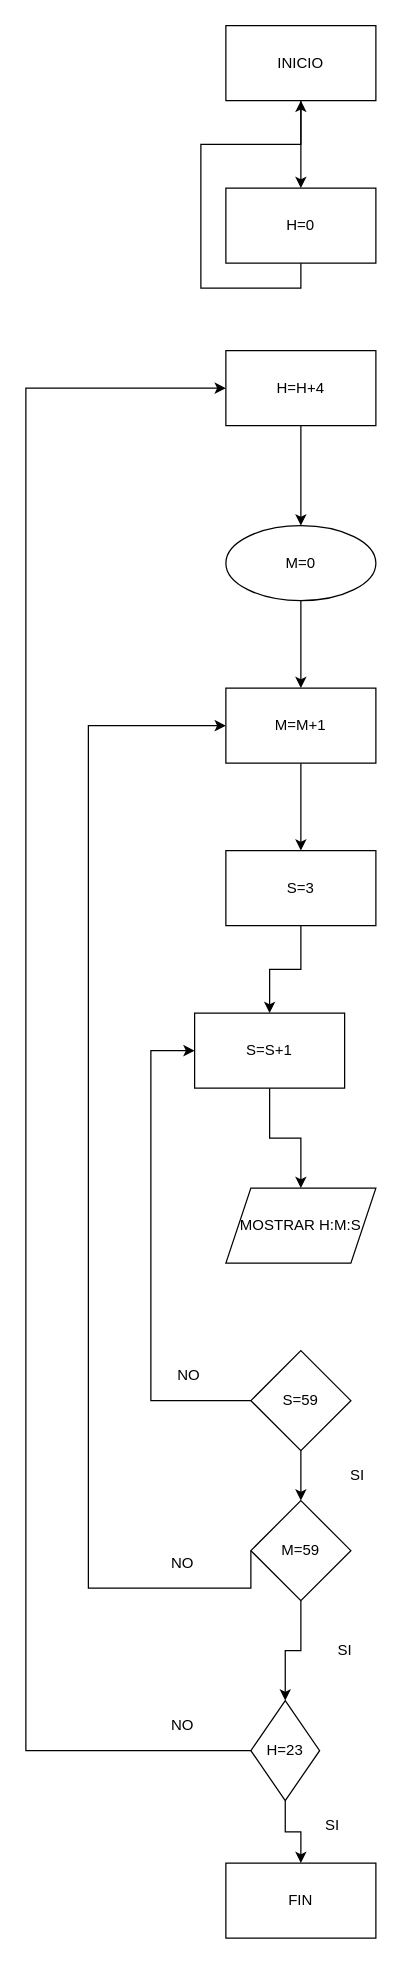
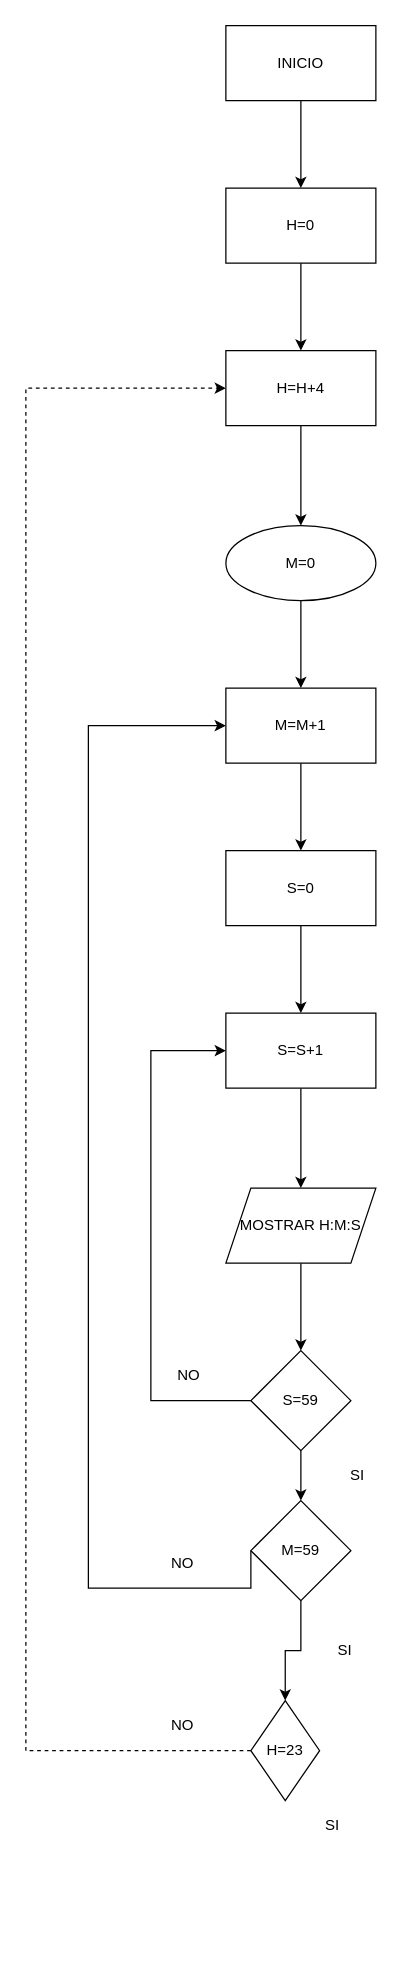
- <mxCell id="5" style="edgeStyle=orthogonalEdgeStyle;rounded=0;orthogonalLoop=1;jettySize=auto;html=1;exitX=0.5;exitY=1;exitDx=0;exitDy=0;" edge="1" parent="1" source="6" target="3"><mxGeometry relative="1" as="geometry" /></mxCell>
+ <mxCell id="5" style="edgeStyle=orthogonalEdgeStyle;rounded=0;orthogonalLoop=1;jettySize=auto;html=1;exitX=0.5;exitY=1;exitDx=0;exitDy=0;entryX=0.5;entryY=0;entryDx=0;entryDy=0;" edge="1" parent="1" source="6" target="8"><mxGeometry relative="1" as="geometry" /></mxCell>
- <mxCell id="14" value="S=3" style="rounded=0;whiteSpace=wrap;html=1;" vertex="1" parent="1"><mxGeometry x="180" y="680" width="120" height="60" as="geometry" /></mxCell>
+ <mxCell id="14" value="S=0" style="rounded=0;whiteSpace=wrap;html=1;" vertex="1" parent="1"><mxGeometry x="180" y="680" width="120" height="60" as="geometry" /></mxCell>
- <mxCell id="16" value="S=S+1" style="rounded=0;whiteSpace=wrap;html=1;" vertex="1" parent="1"><mxGeometry x="155" y="810" width="120" height="60" as="geometry" /></mxCell>
+ <mxCell id="16" value="S=S+1" style="rounded=0;whiteSpace=wrap;html=1;" vertex="1" parent="1"><mxGeometry x="180" y="810" width="120" height="60" as="geometry" /></mxCell>
- <mxCell id="25" style="edgeStyle=orthogonalEdgeStyle;rounded=0;orthogonalLoop=1;jettySize=auto;html=1;exitX=0;exitY=0.5;exitDx=0;exitDy=0;entryX=0;entryY=0.5;entryDx=0;entryDy=0;" edge="1" parent="1" source="27" target="8"><mxGeometry relative="1" as="geometry"><mxPoint x="20" y="256" as="targetPoint" /><Array as="points"><mxPoint x="20" y="1400" /><mxPoint x="20" y="310" /></Array></mxGeometry></mxCell>
+ <mxCell id="25" style="edgeStyle=orthogonalEdgeStyle;rounded=0;orthogonalLoop=1;jettySize=auto;html=1;exitX=0;exitY=0.5;exitDx=0;exitDy=0;entryX=0;entryY=0.5;entryDx=0;entryDy=0;dashed=1;" edge="1" parent="1" source="27" target="8"><mxGeometry relative="1" as="geometry"><mxPoint x="20" y="256" as="targetPoint" /><Array as="points"><mxPoint x="20" y="1400" /><mxPoint x="20" y="310" /></Array></mxGeometry></mxCell>
+ <mxCell id="17" style="edgeStyle=orthogonalEdgeStyle;rounded=0;orthogonalLoop=1;jettySize=auto;html=1;exitX=0.5;exitY=1;exitDx=0;exitDy=0;entryX=0.5;entryY=0;entryDx=0;entryDy=0;" edge="1" parent="1" source="18" target="21"><mxGeometry relative="1" as="geometry" /></mxCell>
- <mxCell id="26" style="edgeStyle=orthogonalEdgeStyle;rounded=0;orthogonalLoop=1;jettySize=auto;html=1;exitX=0.5;exitY=1;exitDx=0;exitDy=0;entryX=0.5;entryY=0;entryDx=0;entryDy=0;" edge="1" parent="1" source="27" target="4"><mxGeometry relative="1" as="geometry" /></mxCell>
- <mxCell id="4" value="FIN" style="rounded=0;whiteSpace=wrap;html=1;" vertex="1" parent="1"><mxGeometry x="180" y="1490" width="120" height="60" as="geometry" /></mxCell>
